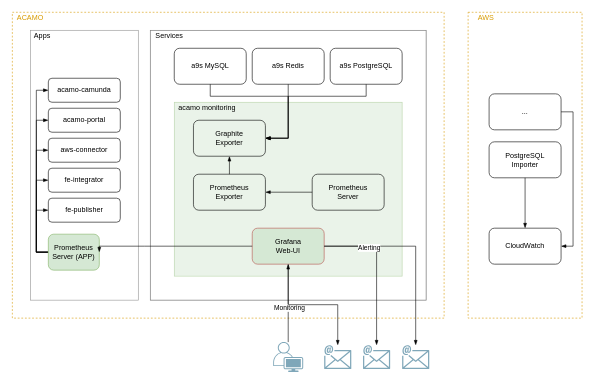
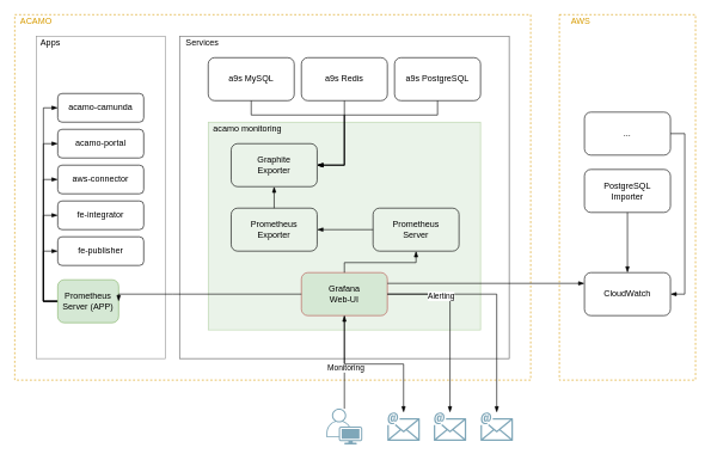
+ <mxCell id="11" style="edgeStyle=orthogonalEdgeStyle;rounded=0;orthogonalLoop=1;jettySize=auto;html=1;exitX=0.5;exitY=1;exitDx=0;exitDy=0;entryX=0.5;entryY=0;entryDx=0;entryDy=0;endArrow=none;endFill=0;fontColor=#000000;startArrow=blockThin;startFill=1;" parent="6" source="12" target="9" edge="1"><mxGeometry relative="1" as="geometry"><Array as="points"><mxPoint x="290" y="266" /><mxPoint x="190" y="266" /></Array></mxGeometry></mxCell>
+ <mxCell id="54" style="edgeStyle=orthogonalEdgeStyle;rounded=0;orthogonalLoop=1;jettySize=auto;html=1;exitX=1;exitY=0.25;exitDx=0;exitDy=0;entryX=0;entryY=0.25;entryDx=0;entryDy=0;endFill=1;endArrow=blockThin;" parent="1" source="9" target="49" edge="1"><mxGeometry relative="1" as="geometry" /></mxCell>
